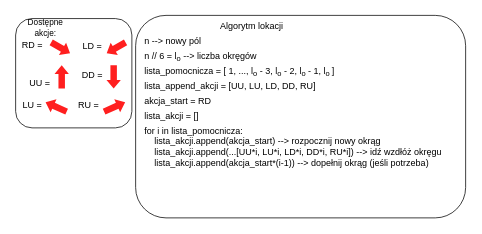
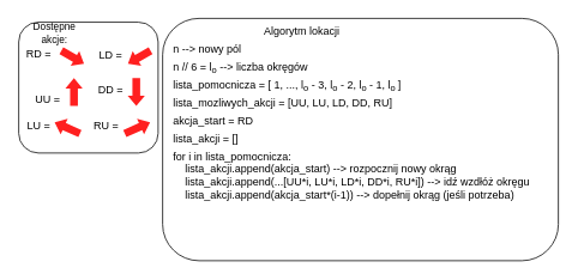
- <mxCell id="21" value="lista_append_akcji = [UU, LU, LD, DD, RU]" style="text;html=1;strokeColor=none;fillColor=none;align=left;verticalAlign=middle;whiteSpace=wrap;rounded=0;" vertex="1" parent="1"><mxGeometry x="190" y="100" width="290" height="30" as="geometry" /></mxCell>
+ <mxCell id="21" value="lista_mozliwych_akcji = [UU, LU, LD, DD, RU]" style="text;html=1;strokeColor=none;fillColor=none;align=left;verticalAlign=middle;whiteSpace=wrap;rounded=0;" vertex="1" parent="1"><mxGeometry x="190" y="100" width="290" height="30" as="geometry" /></mxCell>
